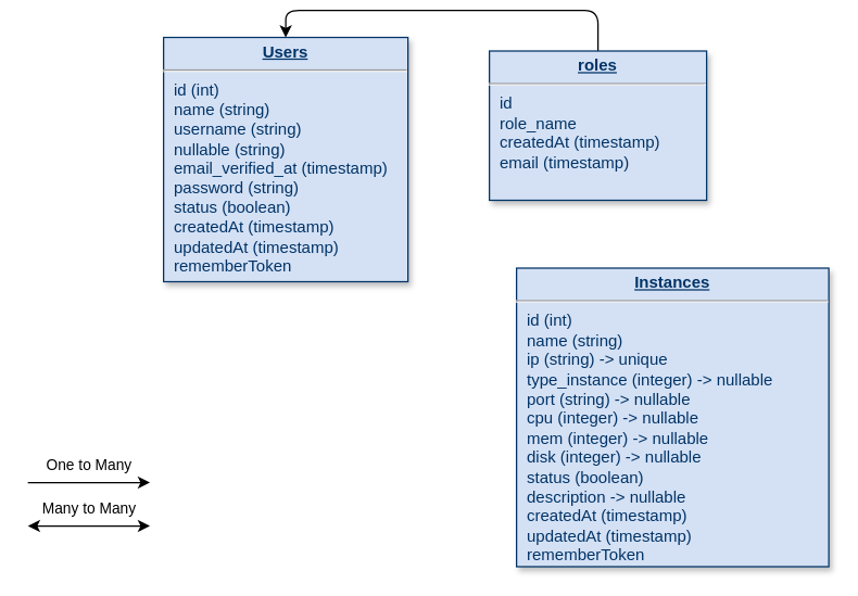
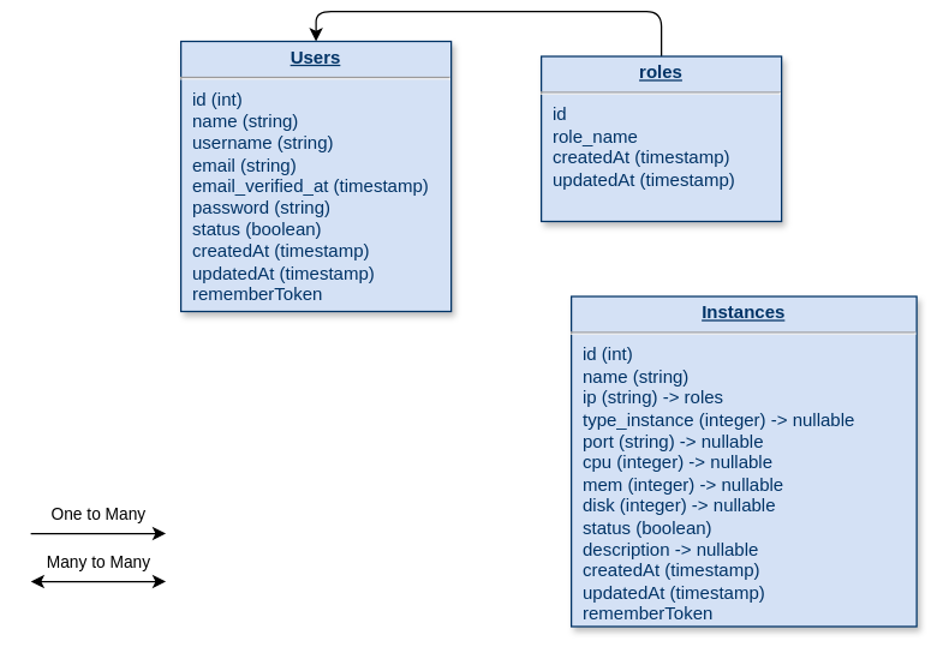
- <mxCell id="4" value="&lt;p style=&quot;margin: 0px; margin-top: 4px; text-align: center; text-decoration: underline;&quot;&gt;&lt;strong&gt;roles&lt;/strong&gt;&lt;/p&gt;&lt;hr&gt;&lt;p style=&quot;margin: 0px; margin-left: 8px;&quot;&gt;id&amp;nbsp;&lt;/p&gt;&lt;p style=&quot;margin: 0px; margin-left: 8px;&quot;&gt;role_name&lt;/p&gt;&lt;p style=&quot;margin: 0px 0px 0px 8px;&quot;&gt;createdAt (timestamp)&lt;/p&gt;&lt;p style=&quot;margin: 0px 0px 0px 8px;&quot;&gt;email (timestamp)&lt;/p&gt;" style="verticalAlign=top;align=left;overflow=fill;fontSize=12;fontFamily=Helvetica;html=1;strokeColor=#003366;shadow=1;fillColor=#D4E1F5;fontColor=#003366" parent="1" vertex="1"><mxGeometry x="360" y="30" width="160" height="110" as="geometry" /></mxCell>
+ <mxCell id="4" value="&lt;p style=&quot;margin: 0px; margin-top: 4px; text-align: center; text-decoration: underline;&quot;&gt;&lt;strong&gt;roles&lt;/strong&gt;&lt;/p&gt;&lt;hr&gt;&lt;p style=&quot;margin: 0px; margin-left: 8px;&quot;&gt;id&amp;nbsp;&lt;/p&gt;&lt;p style=&quot;margin: 0px; margin-left: 8px;&quot;&gt;role_name&lt;/p&gt;&lt;p style=&quot;margin: 0px 0px 0px 8px;&quot;&gt;createdAt (timestamp)&lt;/p&gt;&lt;p style=&quot;margin: 0px 0px 0px 8px;&quot;&gt;updatedAt (timestamp)&lt;/p&gt;" style="verticalAlign=top;align=left;overflow=fill;fontSize=12;fontFamily=Helvetica;html=1;strokeColor=#003366;shadow=1;fillColor=#D4E1F5;fontColor=#003366" parent="1" vertex="1"><mxGeometry x="360" y="30" width="160" height="110" as="geometry" /></mxCell>
- <mxCell id="3" value="&lt;p style=&quot;margin: 0px; margin-top: 4px; text-align: center; text-decoration: underline;&quot;&gt;&lt;strong&gt;Users&lt;/strong&gt;&lt;/p&gt;&lt;hr&gt;&lt;p style=&quot;margin: 0px; margin-left: 8px;&quot;&gt;id (int)&lt;/p&gt;&lt;p style=&quot;margin: 0px; margin-left: 8px;&quot;&gt;name (string)&lt;/p&gt;&lt;p style=&quot;margin: 0px; margin-left: 8px;&quot;&gt;username (string)&lt;/p&gt;&lt;p style=&quot;margin: 0px; margin-left: 8px;&quot;&gt;nullable (string)&lt;/p&gt;&lt;p style=&quot;margin: 0px; margin-left: 8px;&quot;&gt;email_verified_at (timestamp)&lt;/p&gt;&lt;p style=&quot;margin: 0px; margin-left: 8px;&quot;&gt;password (string)&lt;/p&gt;&lt;p style=&quot;margin: 0px; margin-left: 8px;&quot;&gt;status (boolean)&lt;/p&gt;&lt;p style=&quot;margin: 0px; margin-left: 8px;&quot;&gt;createdAt (timestamp)&lt;/p&gt;&lt;p style=&quot;margin: 0px; margin-left: 8px;&quot;&gt;updatedAt (timestamp)&lt;/p&gt;&lt;p style=&quot;margin: 0px; margin-left: 8px;&quot;&gt;rememberToken&lt;/p&gt;" style="verticalAlign=top;align=left;overflow=fill;fontSize=12;fontFamily=Helvetica;html=1;strokeColor=#003366;shadow=1;fillColor=#D4E1F5;fontColor=#003366" parent="1" vertex="1"><mxGeometry x="120" y="20" width="180" height="180" as="geometry" /></mxCell>
+ <mxCell id="3" value="&lt;p style=&quot;margin: 0px; margin-top: 4px; text-align: center; text-decoration: underline;&quot;&gt;&lt;strong&gt;Users&lt;/strong&gt;&lt;/p&gt;&lt;hr&gt;&lt;p style=&quot;margin: 0px; margin-left: 8px;&quot;&gt;id (int)&lt;/p&gt;&lt;p style=&quot;margin: 0px; margin-left: 8px;&quot;&gt;name (string)&lt;/p&gt;&lt;p style=&quot;margin: 0px; margin-left: 8px;&quot;&gt;username (string)&lt;/p&gt;&lt;p style=&quot;margin: 0px; margin-left: 8px;&quot;&gt;email (string)&lt;/p&gt;&lt;p style=&quot;margin: 0px; margin-left: 8px;&quot;&gt;email_verified_at (timestamp)&lt;/p&gt;&lt;p style=&quot;margin: 0px; margin-left: 8px;&quot;&gt;password (string)&lt;/p&gt;&lt;p style=&quot;margin: 0px; margin-left: 8px;&quot;&gt;status (boolean)&lt;/p&gt;&lt;p style=&quot;margin: 0px; margin-left: 8px;&quot;&gt;createdAt (timestamp)&lt;/p&gt;&lt;p style=&quot;margin: 0px; margin-left: 8px;&quot;&gt;updatedAt (timestamp)&lt;/p&gt;&lt;p style=&quot;margin: 0px; margin-left: 8px;&quot;&gt;rememberToken&lt;/p&gt;" style="verticalAlign=top;align=left;overflow=fill;fontSize=12;fontFamily=Helvetica;html=1;strokeColor=#003366;shadow=1;fillColor=#D4E1F5;fontColor=#003366" parent="1" vertex="1"><mxGeometry x="120" y="20" width="180" height="180" as="geometry" /></mxCell>
- <mxCell id="9" value="&lt;p style=&quot;margin: 0px; margin-top: 4px; text-align: center; text-decoration: underline;&quot;&gt;&lt;strong&gt;Instances&lt;/strong&gt;&lt;/p&gt;&lt;hr&gt;&lt;p style=&quot;margin: 0px; margin-left: 8px;&quot;&gt;id (int)&lt;/p&gt;&lt;p style=&quot;margin: 0px; margin-left: 8px;&quot;&gt;name (string)&lt;/p&gt;&lt;p style=&quot;margin: 0px; margin-left: 8px;&quot;&gt;ip (string) -&amp;gt; unique&lt;/p&gt;&lt;p style=&quot;margin: 0px; margin-left: 8px;&quot;&gt;type_instance (integer) -&amp;gt; nullable&lt;/p&gt;&lt;p style=&quot;margin: 0px; margin-left: 8px;&quot;&gt;port (string) -&amp;gt; nullable&lt;/p&gt;&lt;p style=&quot;margin: 0px; margin-left: 8px;&quot;&gt;cpu (integer) -&amp;gt; nullable&lt;/p&gt;&lt;p style=&quot;margin: 0px; margin-left: 8px;&quot;&gt;mem (integer) -&amp;gt; nullable&lt;span style=&quot;background-color: initial;&quot;&gt;&lt;br&gt;&lt;/span&gt;&lt;/p&gt;&lt;p style=&quot;margin: 0px; margin-left: 8px;&quot;&gt;disk (integer) -&amp;gt; nullable&lt;br&gt;&lt;/p&gt;&lt;p style=&quot;margin: 0px; margin-left: 8px;&quot;&gt;status (boolean)&lt;/p&gt;&lt;p style=&quot;margin: 0px; margin-left: 8px;&quot;&gt;description -&amp;gt; nullable&lt;/p&gt;&lt;p style=&quot;margin: 0px; margin-left: 8px;&quot;&gt;&lt;span style=&quot;background-color: initial;&quot;&gt;createdAt (timestamp)&lt;/span&gt;&lt;br&gt;&lt;/p&gt;&lt;p style=&quot;margin: 0px; margin-left: 8px;&quot;&gt;updatedAt (timestamp)&lt;/p&gt;&lt;p style=&quot;margin: 0px; margin-left: 8px;&quot;&gt;rememberToken&lt;/p&gt;" style="verticalAlign=top;align=left;overflow=fill;fontSize=12;fontFamily=Helvetica;html=1;strokeColor=#003366;shadow=1;fillColor=#D4E1F5;fontColor=#003366" vertex="1" parent="1"><mxGeometry x="380" y="190" width="230" height="220" as="geometry" /></mxCell>
+ <mxCell id="9" value="&lt;p style=&quot;margin: 0px; margin-top: 4px; text-align: center; text-decoration: underline;&quot;&gt;&lt;strong&gt;Instances&lt;/strong&gt;&lt;/p&gt;&lt;hr&gt;&lt;p style=&quot;margin: 0px; margin-left: 8px;&quot;&gt;id (int)&lt;/p&gt;&lt;p style=&quot;margin: 0px; margin-left: 8px;&quot;&gt;name (string)&lt;/p&gt;&lt;p style=&quot;margin: 0px; margin-left: 8px;&quot;&gt;ip (string) -&amp;gt; roles&lt;/p&gt;&lt;p style=&quot;margin: 0px; margin-left: 8px;&quot;&gt;type_instance (integer) -&amp;gt; nullable&lt;/p&gt;&lt;p style=&quot;margin: 0px; margin-left: 8px;&quot;&gt;port (string) -&amp;gt; nullable&lt;/p&gt;&lt;p style=&quot;margin: 0px; margin-left: 8px;&quot;&gt;cpu (integer) -&amp;gt; nullable&lt;/p&gt;&lt;p style=&quot;margin: 0px; margin-left: 8px;&quot;&gt;mem (integer) -&amp;gt; nullable&lt;span style=&quot;background-color: initial;&quot;&gt;&lt;br&gt;&lt;/span&gt;&lt;/p&gt;&lt;p style=&quot;margin: 0px; margin-left: 8px;&quot;&gt;disk (integer) -&amp;gt; nullable&lt;br&gt;&lt;/p&gt;&lt;p style=&quot;margin: 0px; margin-left: 8px;&quot;&gt;status (boolean)&lt;/p&gt;&lt;p style=&quot;margin: 0px; margin-left: 8px;&quot;&gt;description -&amp;gt; nullable&lt;/p&gt;&lt;p style=&quot;margin: 0px; margin-left: 8px;&quot;&gt;&lt;span style=&quot;background-color: initial;&quot;&gt;createdAt (timestamp)&lt;/span&gt;&lt;br&gt;&lt;/p&gt;&lt;p style=&quot;margin: 0px; margin-left: 8px;&quot;&gt;updatedAt (timestamp)&lt;/p&gt;&lt;p style=&quot;margin: 0px; margin-left: 8px;&quot;&gt;rememberToken&lt;/p&gt;" style="verticalAlign=top;align=left;overflow=fill;fontSize=12;fontFamily=Helvetica;html=1;strokeColor=#003366;shadow=1;fillColor=#D4E1F5;fontColor=#003366" vertex="1" parent="1"><mxGeometry x="380" y="190" width="230" height="220" as="geometry" /></mxCell>
